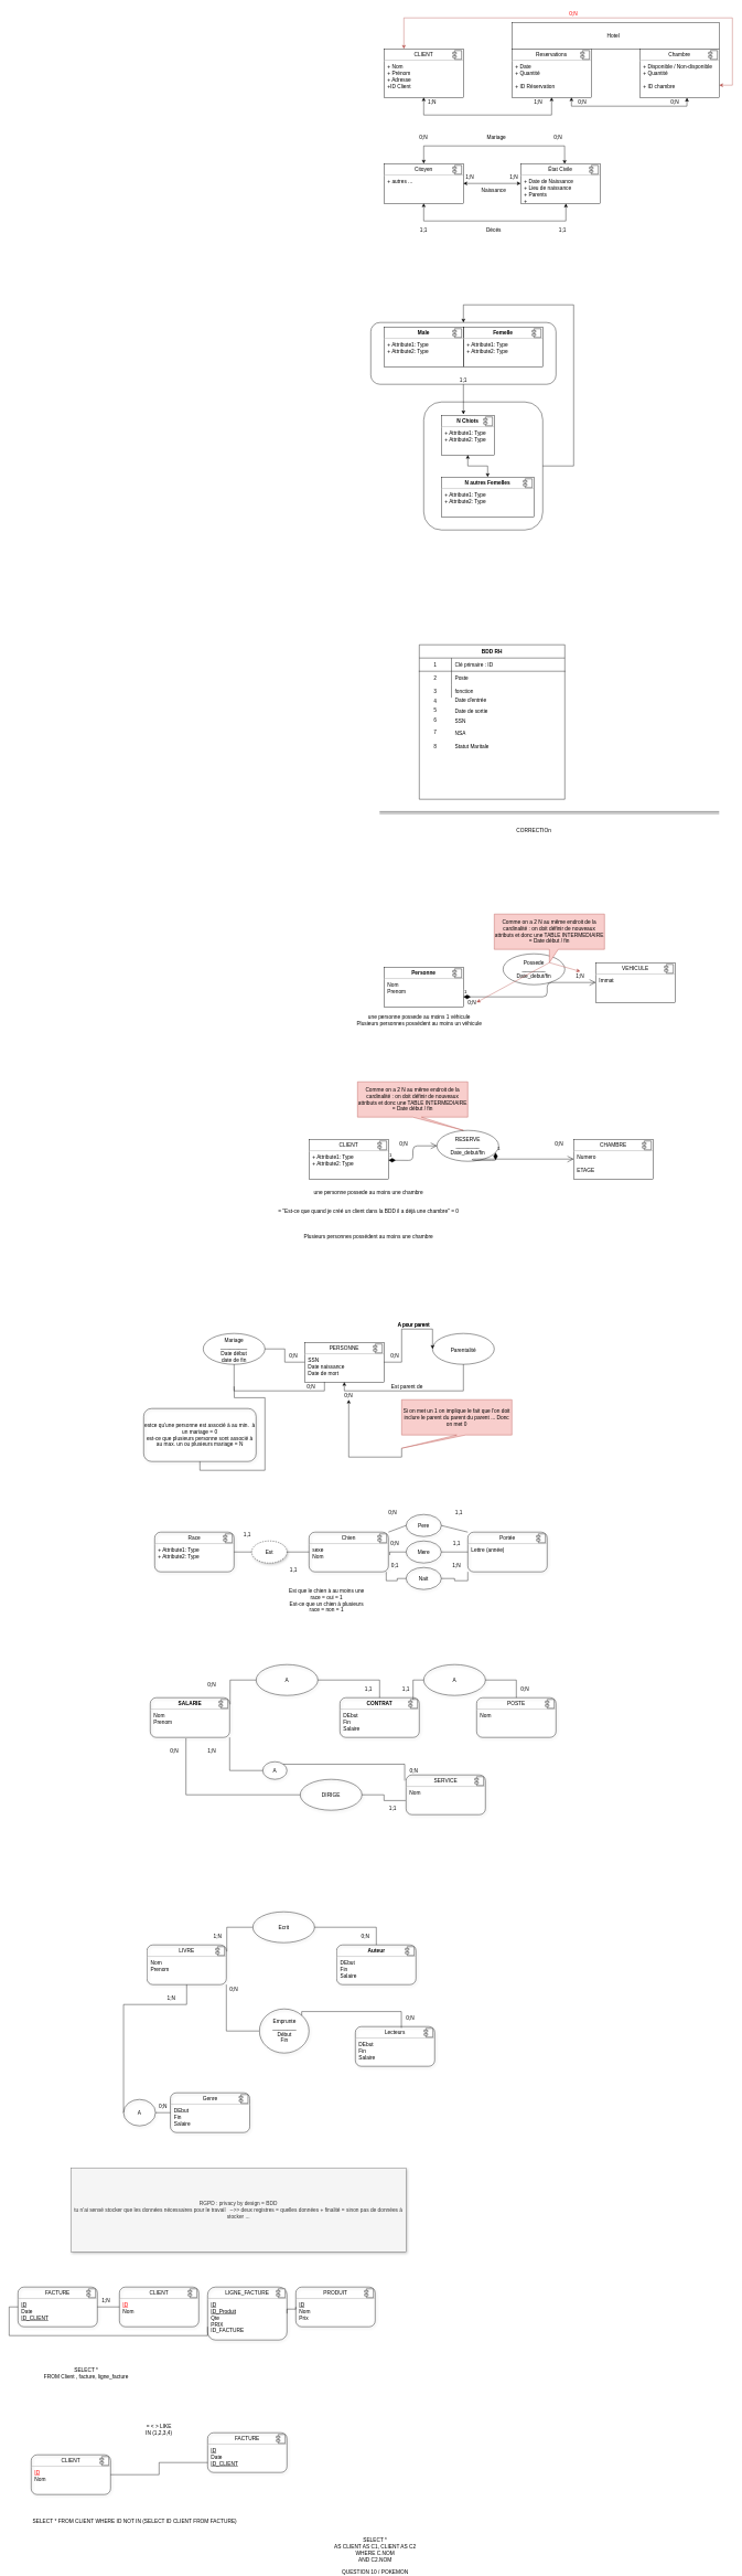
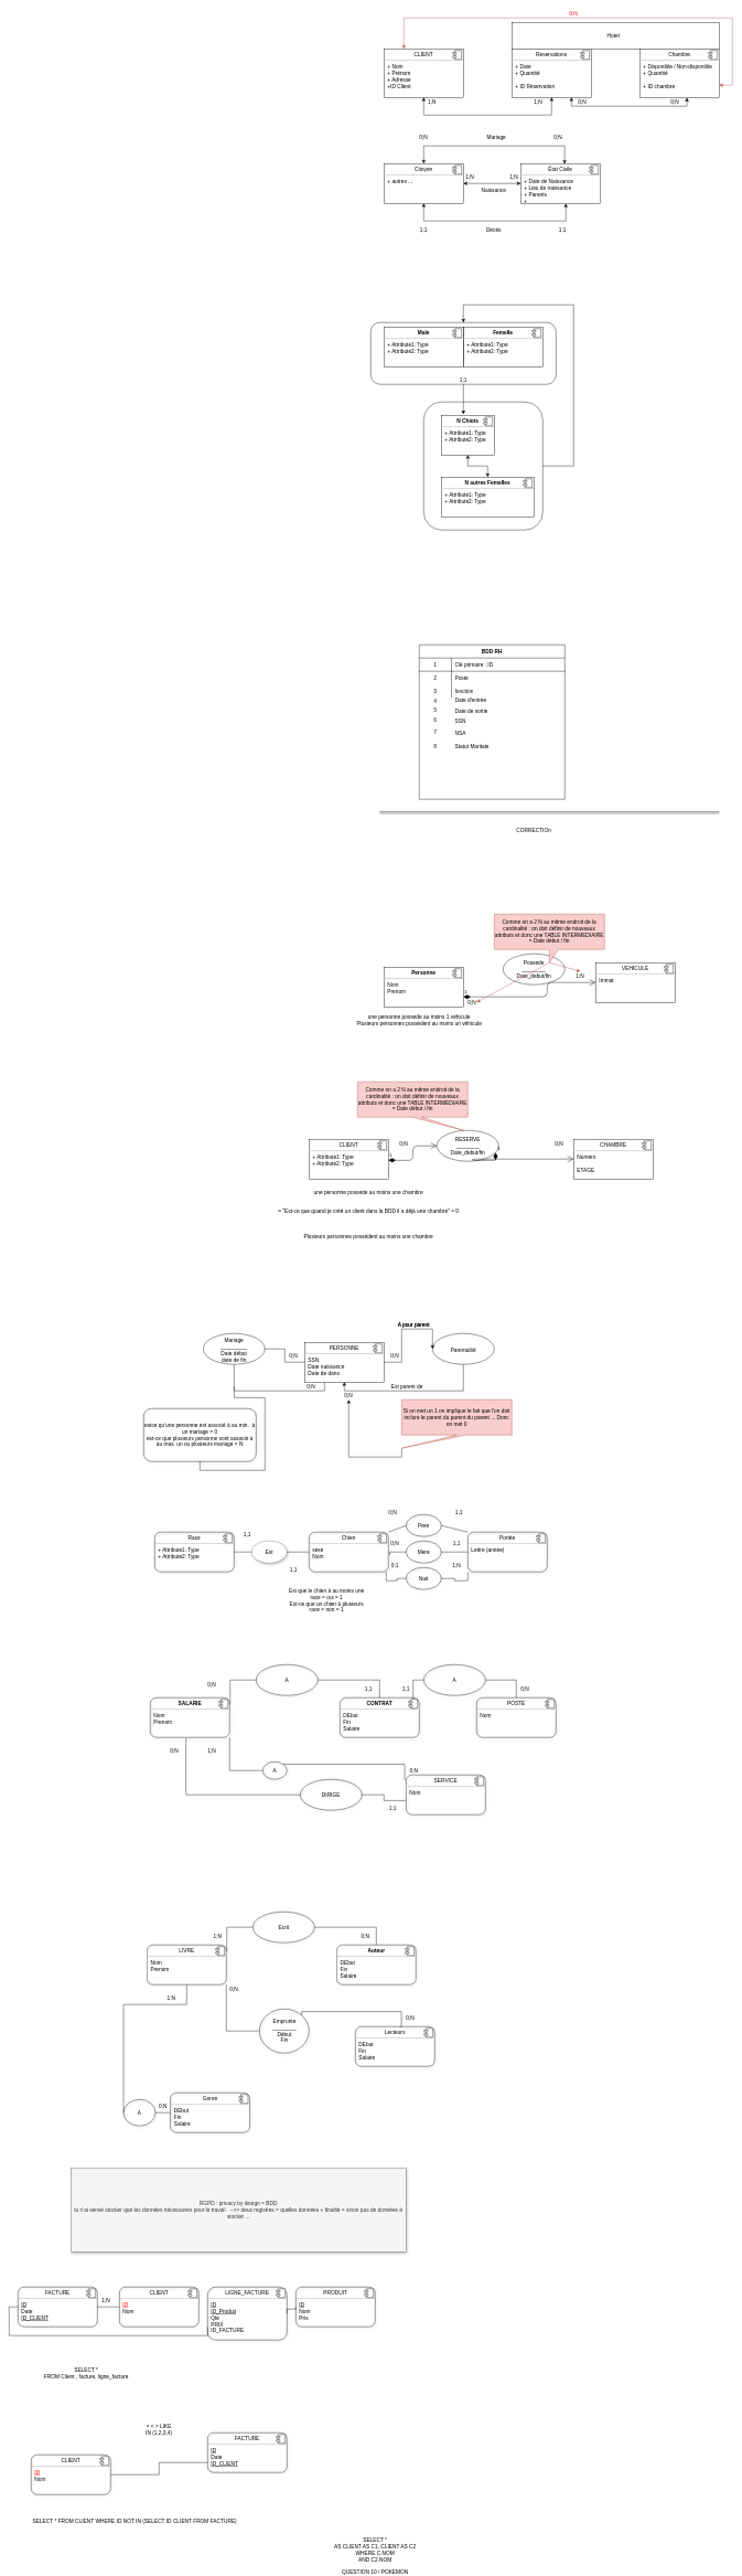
- <mxCell id="95" value="&lt;p style=&quot;margin: 0px ; margin-top: 6px ; text-align: center&quot;&gt;PERSONNE&lt;/p&gt;&lt;hr&gt;&lt;p style=&quot;margin: 0px ; margin-left: 8px&quot;&gt;SSN&lt;/p&gt;&lt;p style=&quot;margin: 0px ; margin-left: 8px&quot;&gt;Date naissance&lt;/p&gt;&lt;p style=&quot;margin: 0px ; margin-left: 8px&quot;&gt;Date de mort&lt;/p&gt;&lt;p style=&quot;margin: 0px ; margin-left: 8px&quot;&gt;&lt;br&gt;&lt;/p&gt;&lt;p style=&quot;margin: 0px ; margin-left: 8px&quot;&gt;&lt;br&gt;&lt;/p&gt;" style="align=left;overflow=fill;html=1;dropTarget=0;fillColor=none;" vertex="1" parent="1"><mxGeometry x="690" y="3040" width="180" height="90" as="geometry" /></mxCell>
+ <mxCell id="95" value="&lt;p style=&quot;margin: 0px ; margin-top: 6px ; text-align: center&quot;&gt;PERSONNE&lt;/p&gt;&lt;hr&gt;&lt;p style=&quot;margin: 0px ; margin-left: 8px&quot;&gt;SSN&lt;/p&gt;&lt;p style=&quot;margin: 0px ; margin-left: 8px&quot;&gt;Date naissance&lt;/p&gt;&lt;p style=&quot;margin: 0px ; margin-left: 8px&quot;&gt;Date de dans&lt;/p&gt;&lt;p style=&quot;margin: 0px ; margin-left: 8px&quot;&gt;&lt;br&gt;&lt;/p&gt;&lt;p style=&quot;margin: 0px ; margin-left: 8px&quot;&gt;&lt;br&gt;&lt;/p&gt;" style="align=left;overflow=fill;html=1;dropTarget=0;fillColor=none;" vertex="1" parent="1"><mxGeometry x="690" y="3040" width="180" height="90" as="geometry" /></mxCell>
